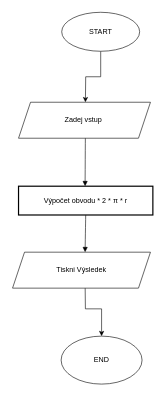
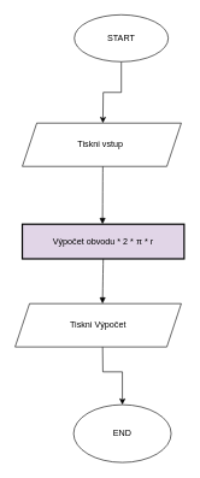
- <mxCell id="10" value="Zadej vstup&amp;nbsp;" style="shape=parallelogram;perimeter=parallelogramPerimeter;whiteSpace=wrap;html=1;fixedSize=1;" vertex="1" parent="1"><mxGeometry x="30" y="170" width="220" height="60" as="geometry" /></mxCell>
+ <mxCell id="10" value="Tiskni vstup&amp;nbsp;" style="shape=parallelogram;perimeter=parallelogramPerimeter;whiteSpace=wrap;html=1;fixedSize=1;" vertex="1" parent="1"><mxGeometry x="30" y="170" width="220" height="60" as="geometry" /></mxCell>
- <mxCell id="2" value="Výpočet obvodu * 2 * π * r" style="whiteSpace=wrap;strokeWidth=2;" parent="1" vertex="1"><mxGeometry x="30" y="310" width="224" height="48" as="geometry" /></mxCell>
+ <mxCell id="2" value="Výpočet obvodu * 2 * π * r" style="whiteSpace=wrap;strokeWidth=2;fillColor=#e1d5e7;" parent="1" vertex="1"><mxGeometry x="30" y="310" width="224" height="48" as="geometry" /></mxCell>
- <mxCell id="9" value="Tiskni Výsledek" style="shape=parallelogram;perimeter=parallelogramPerimeter;whiteSpace=wrap;html=1;fixedSize=1;" vertex="1" parent="1"><mxGeometry x="20" y="420" width="230" height="60" as="geometry" /></mxCell>
+ <mxCell id="9" value="Tiskni Výpočet" style="shape=parallelogram;perimeter=parallelogramPerimeter;whiteSpace=wrap;html=1;fixedSize=1;" vertex="1" parent="1"><mxGeometry x="20" y="420" width="230" height="60" as="geometry" /></mxCell>
